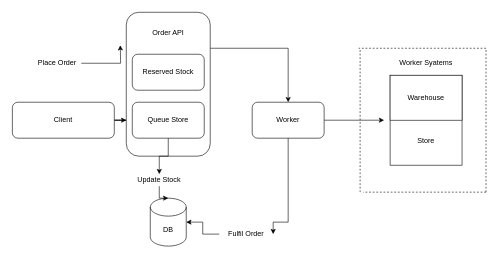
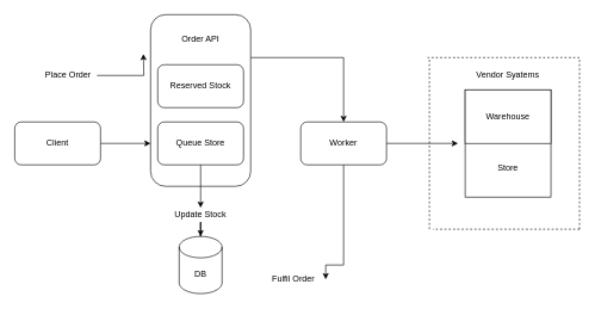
- <mxCell id="19" value="Worker Syatems" style="text;html=1;align=center;verticalAlign=middle;whiteSpace=wrap;rounded=0;" vertex="1" parent="1"><mxGeometry x="640" y="90" width="140" height="30" as="geometry" /></mxCell>
+ <mxCell id="19" value="Vendor Syatems" style="text;html=1;align=center;verticalAlign=middle;whiteSpace=wrap;rounded=0;" vertex="1" parent="1"><mxGeometry x="640" y="90" width="140" height="30" as="geometry" /></mxCell>
- <mxCell id="3" value="Client" style="rounded=1;whiteSpace=wrap;html=1;" vertex="1" parent="1"><mxGeometry x="20" y="170" width="170" height="60" as="geometry" /></mxCell>
+ <mxCell id="3" value="Client" style="rounded=1;whiteSpace=wrap;html=1;" vertex="1" parent="1"><mxGeometry x="20" y="170" width="120" height="60" as="geometry" /></mxCell>
- <mxCell id="25" value="Update Stock" style="text;html=1;align=center;verticalAlign=middle;whiteSpace=wrap;rounded=0;" vertex="1" parent="1"><mxGeometry x="215" y="290" width="100" height="20" as="geometry" /></mxCell>
+ <mxCell id="25" value="Update Stock" style="text;html=1;align=center;verticalAlign=middle;whiteSpace=wrap;rounded=0;" vertex="1" parent="1"><mxGeometry x="230" y="290" width="100" height="20" as="geometry" /></mxCell>
- <mxCell id="22" style="edgeStyle=orthogonalEdgeStyle;rounded=0;orthogonalLoop=1;jettySize=auto;html=1;entryX=1;entryY=0.5;entryDx=0;entryDy=0;entryPerimeter=0;" edge="1" parent="1" source="27" target="8"><mxGeometry relative="1" as="geometry"><Array as="points" /></mxGeometry></mxCell>
